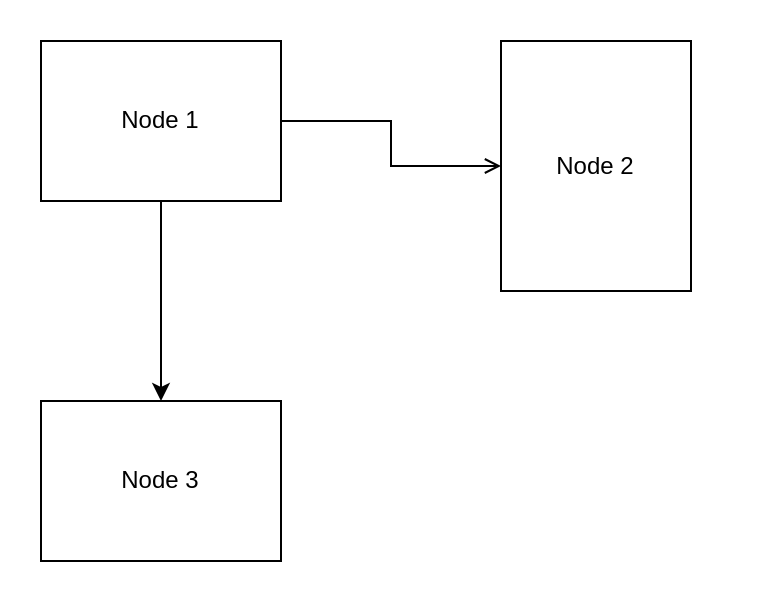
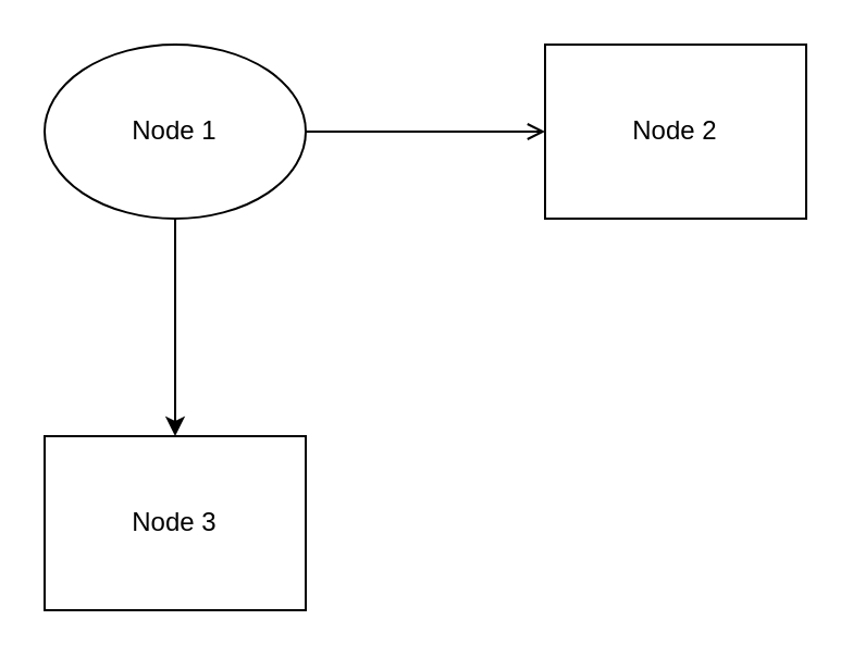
- <mxCell id="2" value="Node 1" style="whiteSpace=wrap;rounded=0;dashed=0;" vertex="1" parent="1"><mxGeometry x="20" y="20" width="120" height="80" as="geometry" /></mxCell>
+ <mxCell id="2" value="Node 1" style="ellipse;whiteSpace=wrap;dashed=0;" vertex="1" parent="1"><mxGeometry x="20" y="20" width="120" height="80" as="geometry" /></mxCell>
- <mxCell id="3" value="Node 2" style="whiteSpace=wrap;rounded=0;dashed=0;" vertex="1" parent="1"><mxGeometry x="250" y="20" width="95" height="125" as="geometry" /></mxCell>
+ <mxCell id="3" value="Node 2" style="whiteSpace=wrap;rounded=0;dashed=0;" vertex="1" parent="1"><mxGeometry x="250" y="20" width="120" height="80" as="geometry" /></mxCell>
